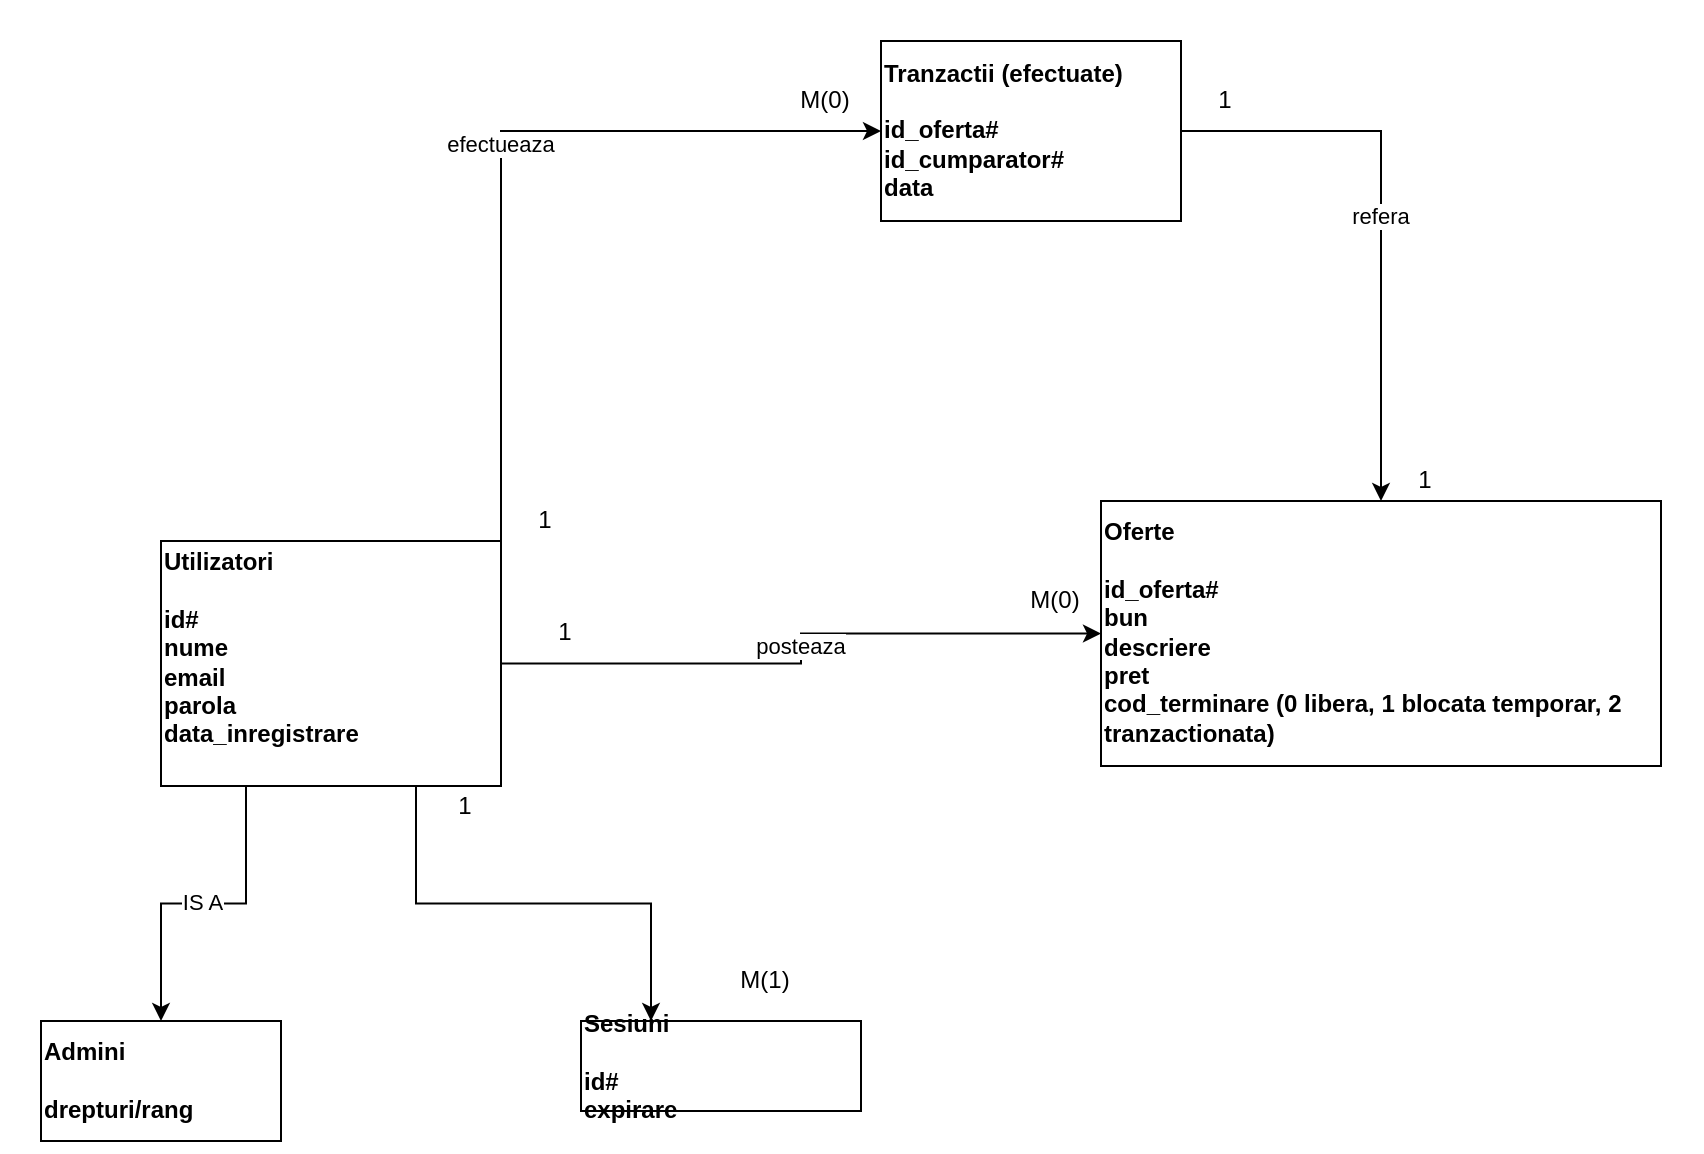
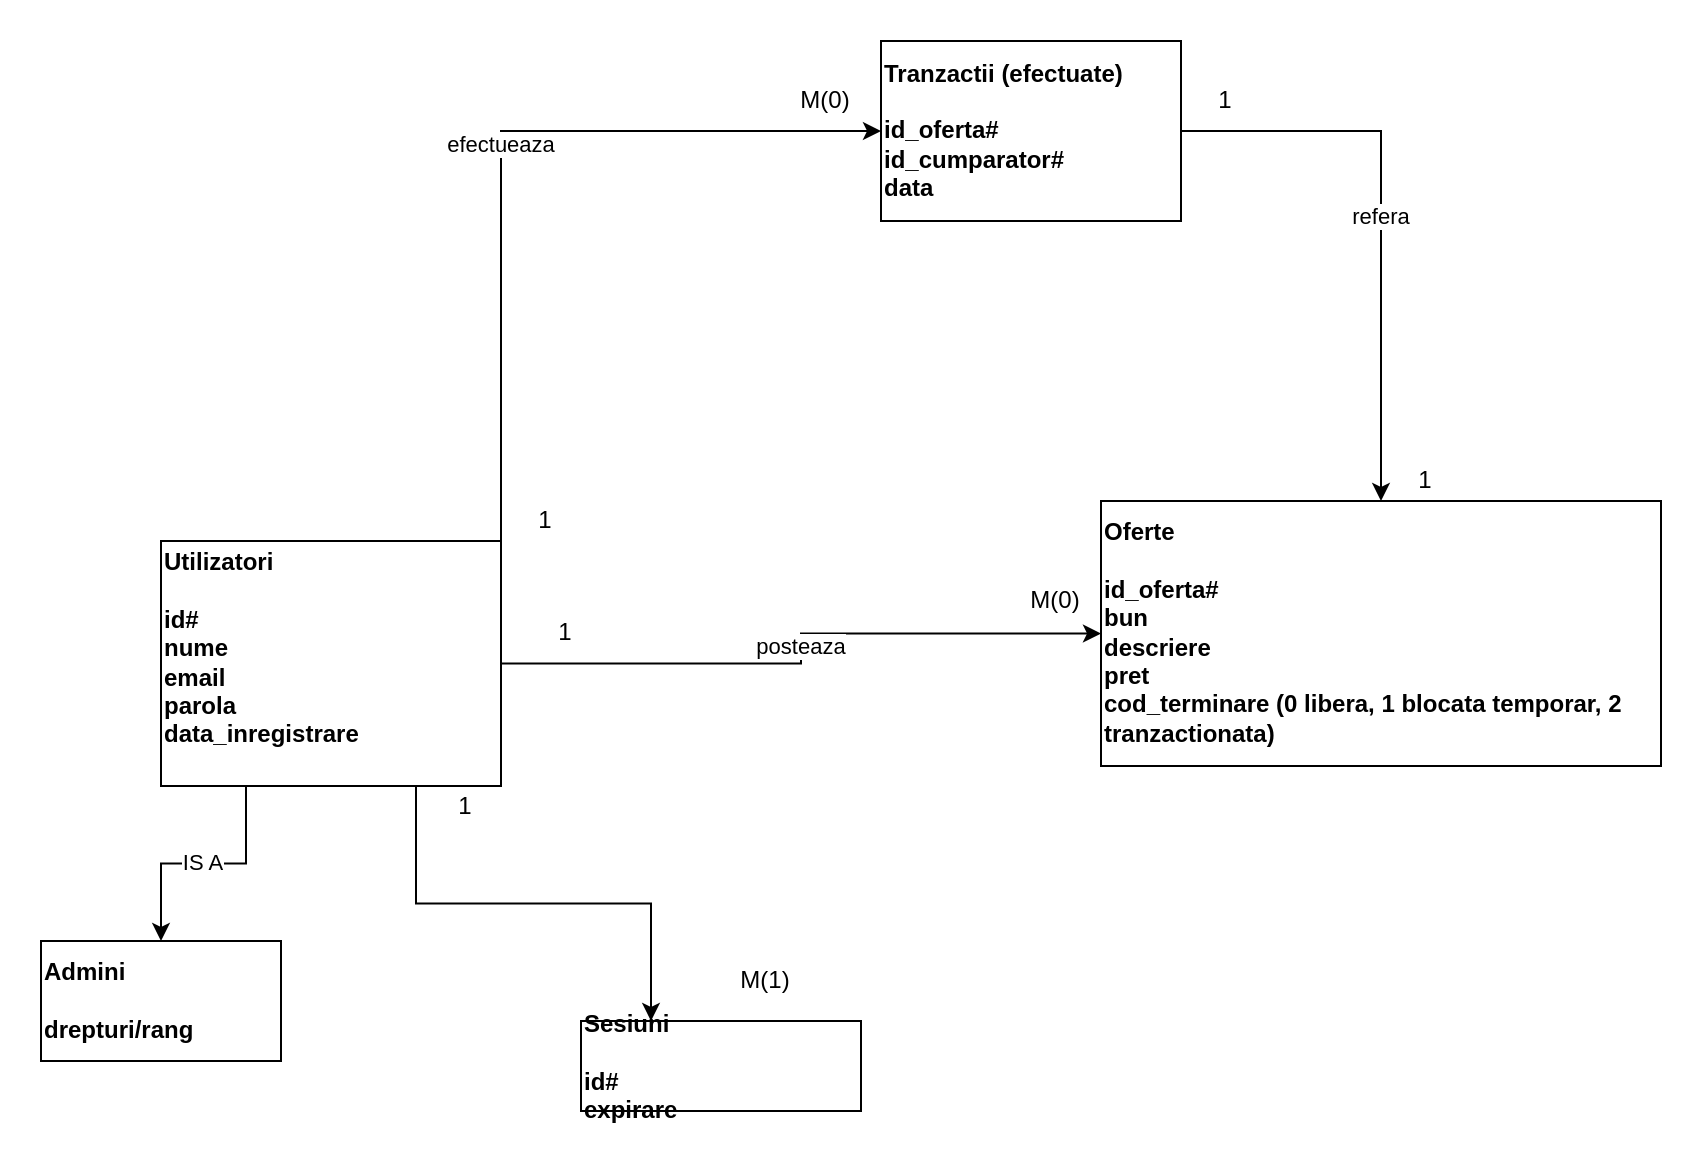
- <mxCell id="7" value="&lt;b&gt;Admini&lt;br&gt;&lt;br&gt;drepturi/rang&lt;br&gt;&lt;/b&gt;" style="rounded=0;whiteSpace=wrap;html=1;align=left;" parent="1" vertex="1"><mxGeometry x="20" y="510" width="120" height="60" as="geometry" /></mxCell>
+ <mxCell id="7" value="&lt;b&gt;Admini&lt;br&gt;&lt;br&gt;drepturi/rang&lt;br&gt;&lt;/b&gt;" style="rounded=0;whiteSpace=wrap;html=1;align=left;" parent="1" vertex="1"><mxGeometry x="20" y="470" width="120" height="60" as="geometry" /></mxCell>
